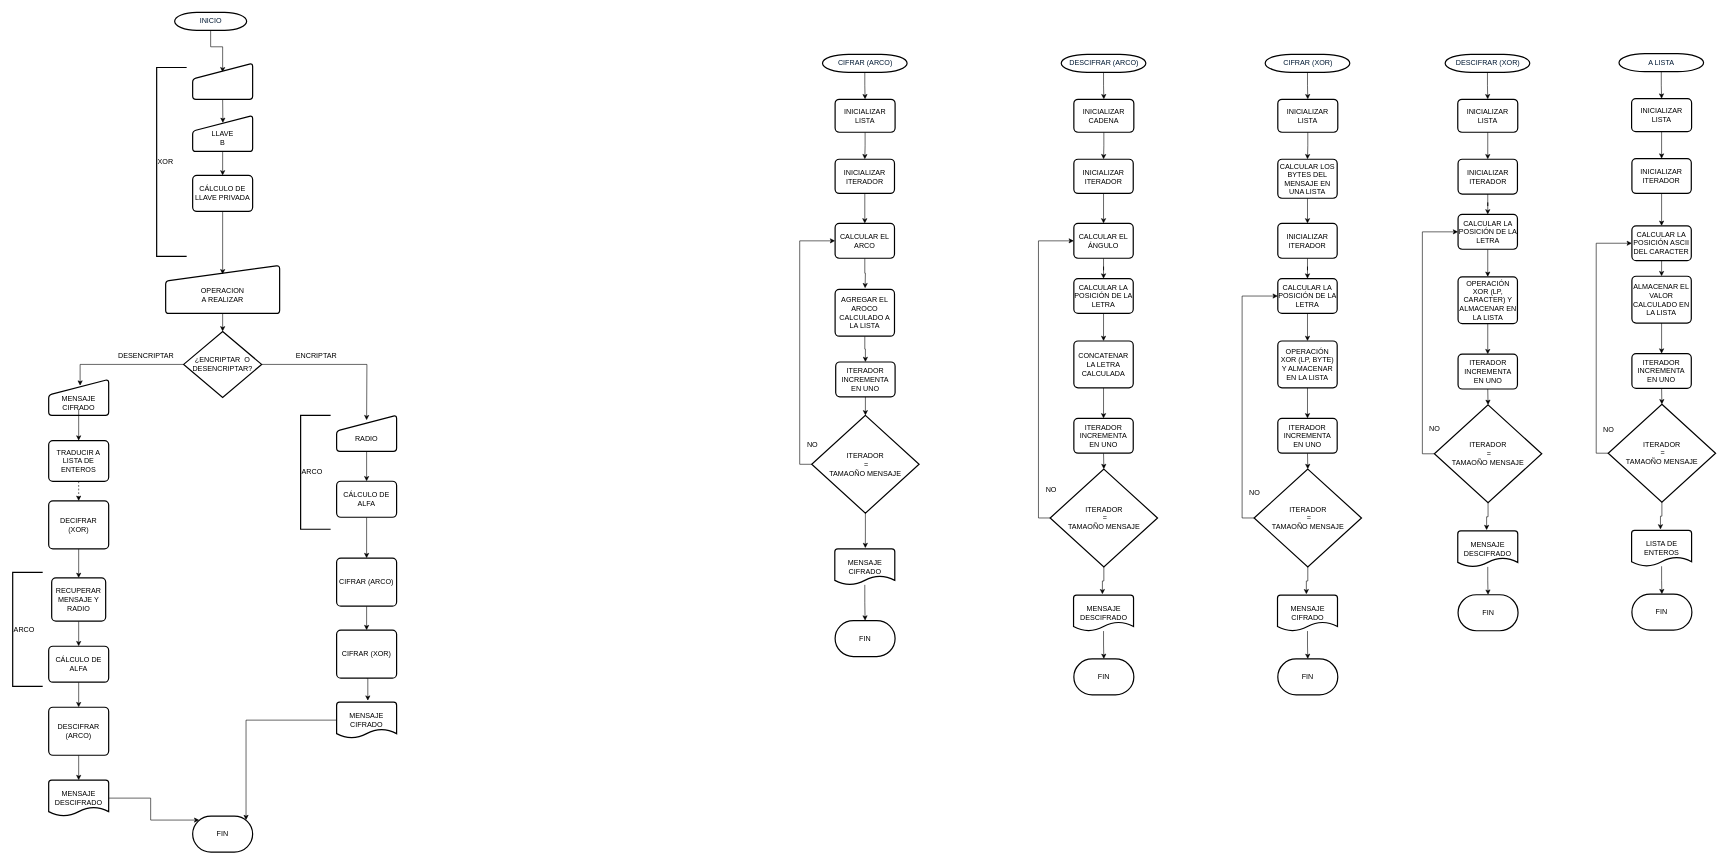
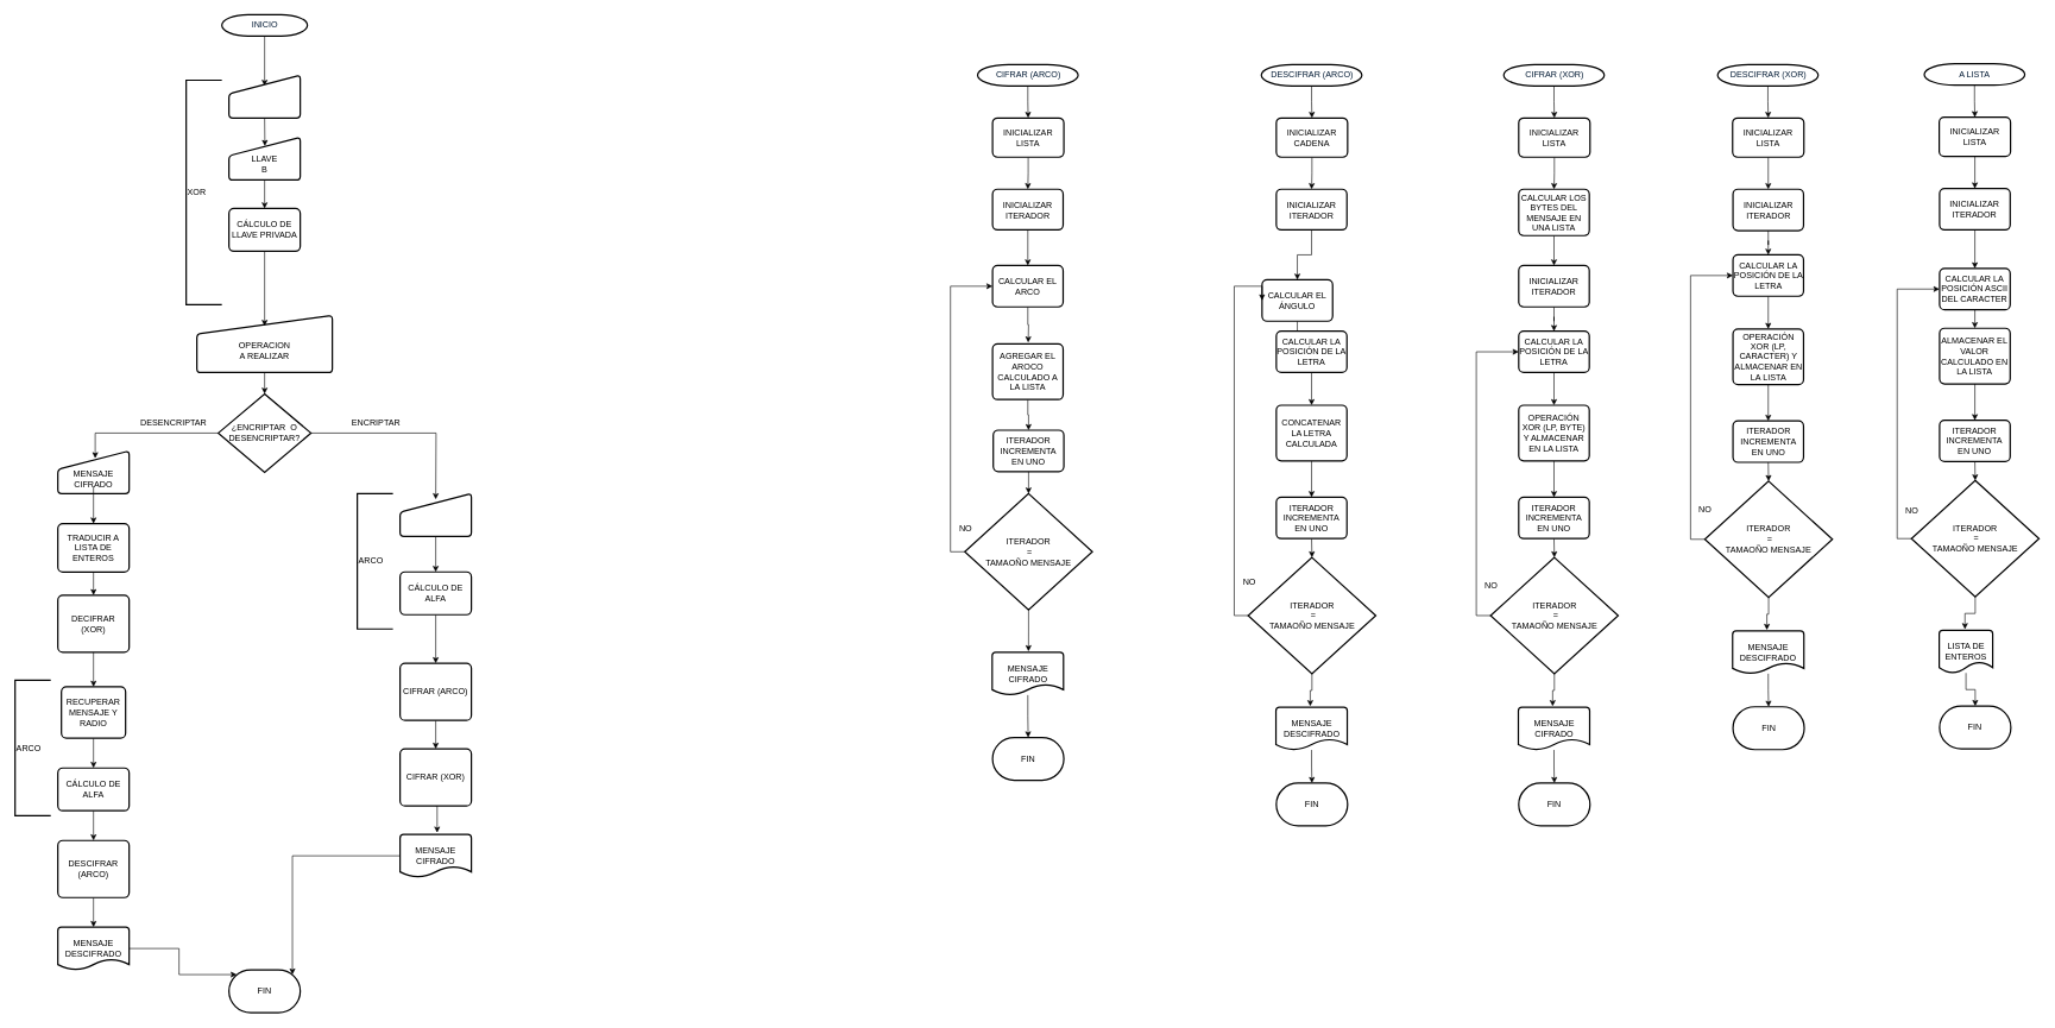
- <mxCell id="3" value="INICIO" style="shape=mxgraph.flowchart.terminator;fillColor=#FFFFFF;strokeColor=#000000;strokeWidth=2;gradientColor=none;gradientDirection=north;fontColor=#001933;fontStyle=0;html=1;" parent="1" vertex="1"><mxGeometry x="290" y="20" width="120" height="30" as="geometry" /></mxCell>
+ <mxCell id="3" value="INICIO" style="shape=mxgraph.flowchart.terminator;fillColor=#FFFFFF;strokeColor=#000000;strokeWidth=2;gradientColor=none;gradientDirection=north;fontColor=#001933;fontStyle=0;html=1;" parent="1" vertex="1"><mxGeometry x="310" y="20" width="120" height="30" as="geometry" /></mxCell>
- <mxCell id="76" value="CALCULAR EL ÁNGULO" style="rounded=1;whiteSpace=wrap;html=1;absoluteArcSize=1;arcSize=14;strokeWidth=2;" vertex="1" parent="1"><mxGeometry x="1789" y="372" width="99" height="58" as="geometry" /></mxCell>
+ <mxCell id="76" value="CALCULAR EL ÁNGULO" style="rounded=1;whiteSpace=wrap;html=1;absoluteArcSize=1;arcSize=14;strokeWidth=2;" vertex="1" parent="1"><mxGeometry x="1769" y="392" width="99" height="58" as="geometry" /></mxCell>
- <mxCell id="17" value="RADIO" style="text;html=1;strokeColor=none;fillColor=none;align=center;verticalAlign=middle;whiteSpace=wrap;rounded=0;" parent="1" vertex="1"><mxGeometry x="590" y="721.8" width="40" height="20" as="geometry" /></mxCell>
- <mxCell id="52" style="edgeStyle=orthogonalEdgeStyle;rounded=0;orthogonalLoop=1;jettySize=auto;html=1;exitX=0.5;exitY=1;exitDx=0;exitDy=0;entryX=0.5;entryY=0;entryDx=0;entryDy=0;dashed=1;" edge="1" parent="1" source="53" target="43"><mxGeometry relative="1" as="geometry" /></mxCell>
+ <mxCell id="52" style="edgeStyle=orthogonalEdgeStyle;rounded=0;orthogonalLoop=1;jettySize=auto;html=1;exitX=0.5;exitY=1;exitDx=0;exitDy=0;entryX=0.5;entryY=0;entryDx=0;entryDy=0;" edge="1" parent="1" source="53" target="43"><mxGeometry relative="1" as="geometry" /></mxCell>
- <mxCell id="145" value="LISTA DE ENTEROS" style="strokeWidth=2;html=1;shape=mxgraph.flowchart.document2;whiteSpace=wrap;size=0.25;" vertex="1" parent="1"><mxGeometry x="2718.8" y="883.5" width="100" height="60" as="geometry" /></mxCell>
+ <mxCell id="145" value="LISTA DE ENTEROS" style="strokeWidth=2;html=1;shape=mxgraph.flowchart.document2;whiteSpace=wrap;size=0.25;" vertex="1" parent="1"><mxGeometry x="2718.8" y="883.5" width="75" height="60" as="geometry" /></mxCell>
